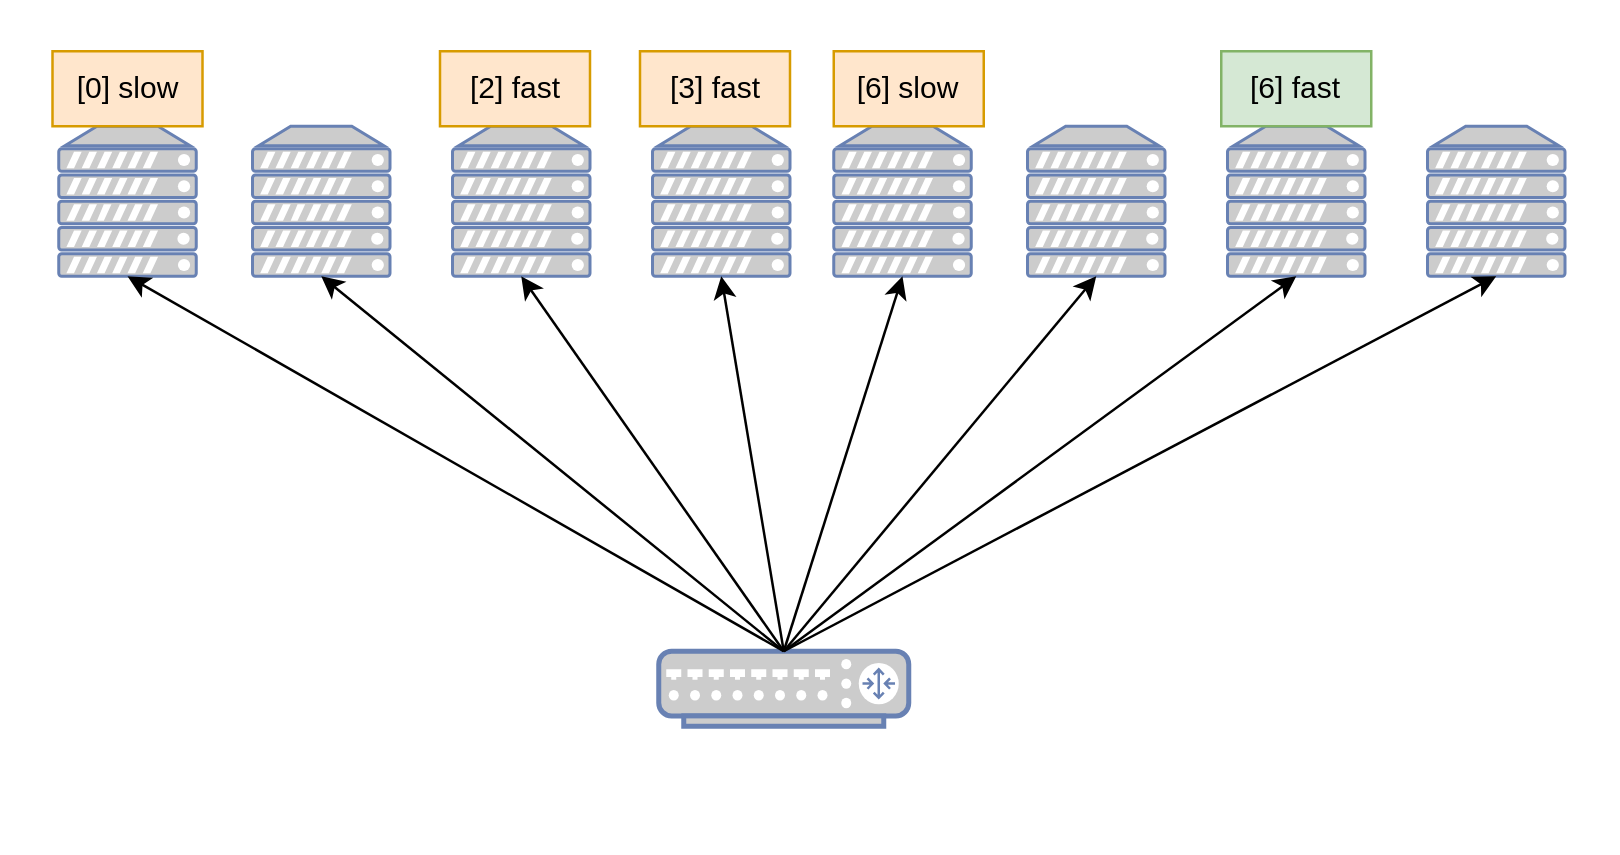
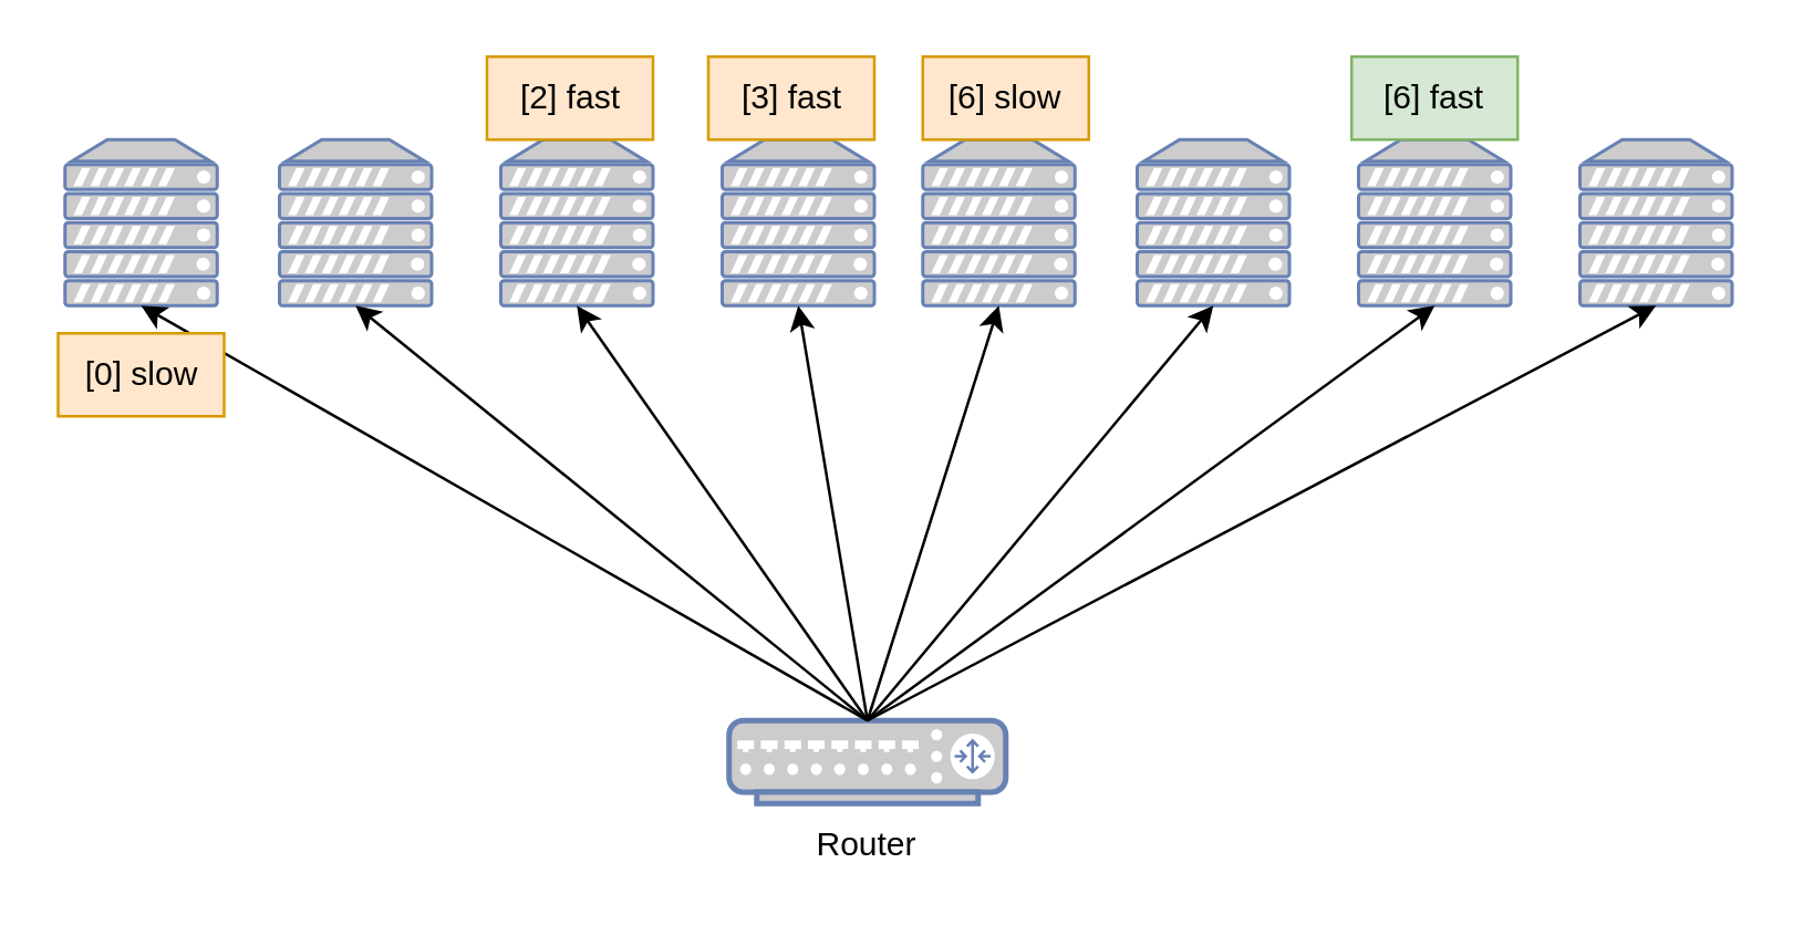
- <mxCell id="21" value="[0] slow" style="text;html=1;strokeColor=#d79b00;fillColor=#ffe6cc;align=center;verticalAlign=middle;whiteSpace=wrap;rounded=0;" vertex="1" parent="1"><mxGeometry x="20.5" y="20" width="60" height="30" as="geometry" /></mxCell>
+ <mxCell id="21" value="[0] slow" style="text;html=1;strokeColor=#d79b00;fillColor=#ffe6cc;align=center;verticalAlign=middle;whiteSpace=wrap;rounded=0;" vertex="1" parent="1"><mxGeometry x="20.5" y="120" width="60" height="30" as="geometry" /></mxCell>
+ <mxCell id="5" value="Router" style="text;html=1;strokeColor=none;fillColor=none;align=center;verticalAlign=middle;whiteSpace=wrap;rounded=0;" vertex="1" parent="3"><mxGeometry x="20" y="30" width="60" height="30" as="geometry" /></mxCell>
